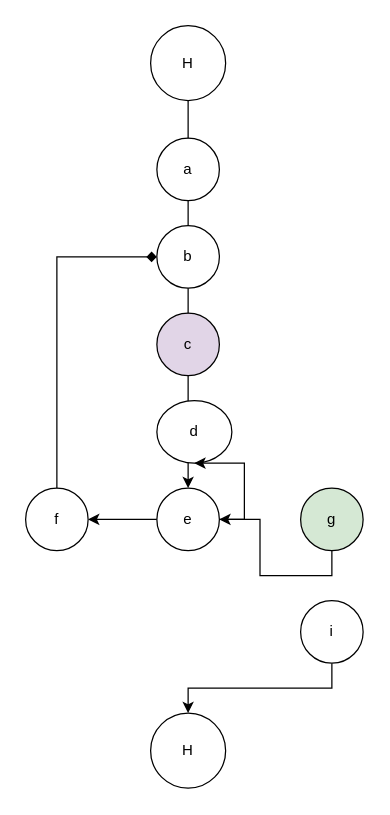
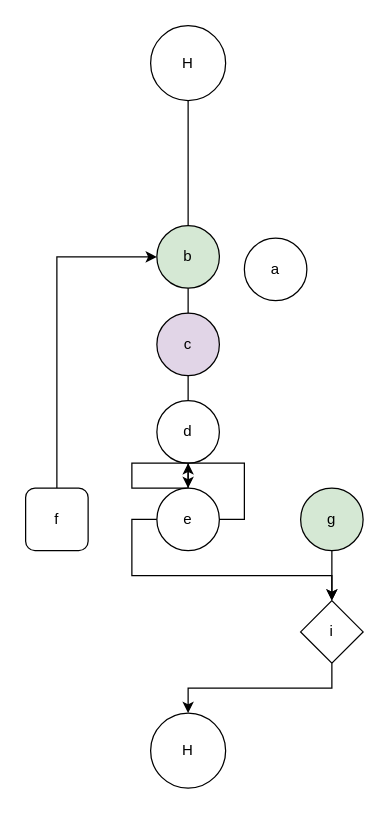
- <mxCell id="4" value="a" style="ellipse;whiteSpace=wrap;html=1;aspect=fixed;" parent="1" vertex="1"><mxGeometry x="125" y="110" width="50" height="50" as="geometry" /></mxCell>
+ <mxCell id="4" value="a" style="ellipse;whiteSpace=wrap;html=1;aspect=fixed;" parent="1" vertex="1"><mxGeometry x="195" y="190" width="50" height="50" as="geometry" /></mxCell>
- <mxCell id="11" style="edgeStyle=orthogonalEdgeStyle;rounded=0;orthogonalLoop=1;jettySize=auto;html=1;exitX=0.5;exitY=0;exitDx=0;exitDy=0;entryX=0;entryY=0.5;entryDx=0;entryDy=0;endArrow=diamond;" parent="1" source="12" edge="1" target="5"><mxGeometry relative="1" as="geometry"><mxPoint x="150" y="170" as="targetPoint" /><Array as="points"><mxPoint x="45" y="205" /></Array></mxGeometry></mxCell>
+ <mxCell id="11" style="edgeStyle=orthogonalEdgeStyle;rounded=0;orthogonalLoop=1;jettySize=auto;html=1;exitX=0.5;exitY=0;exitDx=0;exitDy=0;entryX=0;entryY=0.5;entryDx=0;entryDy=0;" parent="1" source="12" edge="1" target="5"><mxGeometry relative="1" as="geometry"><mxPoint x="150" y="170" as="targetPoint" /><Array as="points"><mxPoint x="45" y="205" /></Array></mxGeometry></mxCell>
- <mxCell id="5" value="b" style="ellipse;whiteSpace=wrap;html=1;aspect=fixed;" parent="1" vertex="1"><mxGeometry x="125" y="180" width="50" height="50" as="geometry" /></mxCell>
+ <mxCell id="5" value="b" style="ellipse;whiteSpace=wrap;html=1;aspect=fixed;fillColor=#d5e8d4;" parent="1" vertex="1"><mxGeometry x="125" y="180" width="50" height="50" as="geometry" /></mxCell>
- <mxCell id="7" value="d" style="ellipse;whiteSpace=wrap;html=1;aspect=fixed;" parent="1" vertex="1"><mxGeometry x="125" y="320" width="60" height="50" as="geometry" /></mxCell>
+ <mxCell id="7" value="d" style="ellipse;whiteSpace=wrap;html=1;aspect=fixed;" parent="1" vertex="1"><mxGeometry x="125" y="320" width="50" height="50" as="geometry" /></mxCell>
- <mxCell id="12" value="f" style="ellipse;whiteSpace=wrap;html=1;aspect=fixed;" parent="1" vertex="1"><mxGeometry x="20" y="390" width="50" height="50" as="geometry" /></mxCell>
+ <mxCell id="12" value="f" style="whiteSpace=wrap;html=1;aspect=fixed;rounded=1;" parent="1" vertex="1"><mxGeometry x="20" y="390" width="50" height="50" as="geometry" /></mxCell>
- <mxCell id="8" style="edgeStyle=orthogonalEdgeStyle;rounded=0;orthogonalLoop=1;jettySize=auto;html=1;exitX=0;exitY=0.5;exitDx=0;exitDy=0;entryX=1;entryY=0.5;entryDx=0;entryDy=0;" parent="1" source="10" target="12" edge="1"><mxGeometry relative="1" as="geometry" /></mxCell>
+ <mxCell id="8" style="edgeStyle=orthogonalEdgeStyle;rounded=0;orthogonalLoop=1;jettySize=auto;html=1;exitX=0;exitY=0.5;exitDx=0;exitDy=0;" parent="1" source="10" target="16" edge="1"><mxGeometry relative="1" as="geometry" /></mxCell>
- <mxCell id="13" style="edgeStyle=orthogonalEdgeStyle;rounded=0;orthogonalLoop=1;jettySize=auto;html=1;exitX=0.5;exitY=1;exitDx=0;exitDy=0;" parent="1" source="14" target="10" edge="1"><mxGeometry relative="1" as="geometry" /></mxCell>
+ <mxCell id="13" style="edgeStyle=orthogonalEdgeStyle;rounded=0;orthogonalLoop=1;jettySize=auto;html=1;exitX=0.5;exitY=1;exitDx=0;exitDy=0;entryX=0.5;entryY=0;entryDx=0;entryDy=0;" parent="1" source="14" target="16" edge="1"><mxGeometry relative="1" as="geometry" /></mxCell>
- <mxCell id="16" value="i" style="ellipse;whiteSpace=wrap;html=1;aspect=fixed;" parent="1" vertex="1"><mxGeometry x="240" y="480" width="50" height="50" as="geometry" /></mxCell>
+ <mxCell id="16" value="i" style="rhombus;whiteSpace=wrap;html=1;aspect=fixed;" parent="1" vertex="1"><mxGeometry x="240" y="480" width="50" height="50" as="geometry" /></mxCell>
